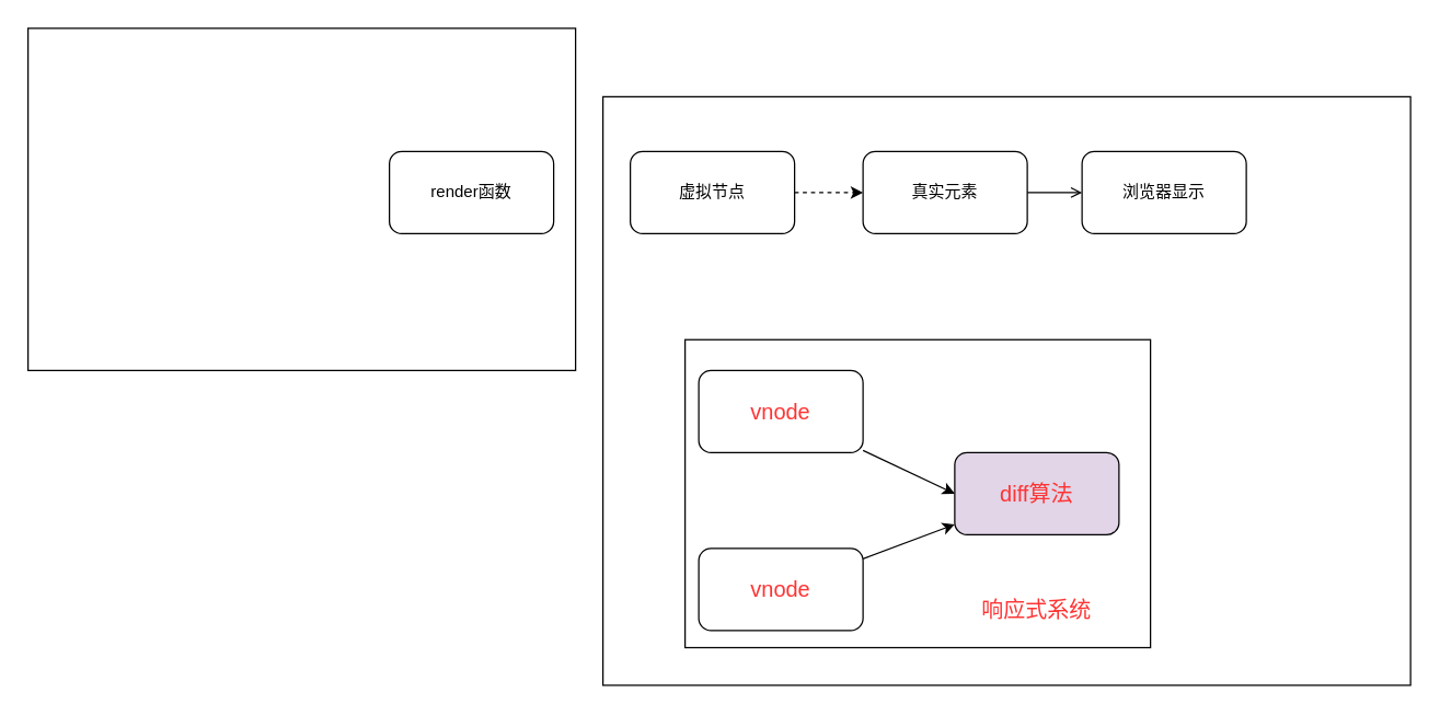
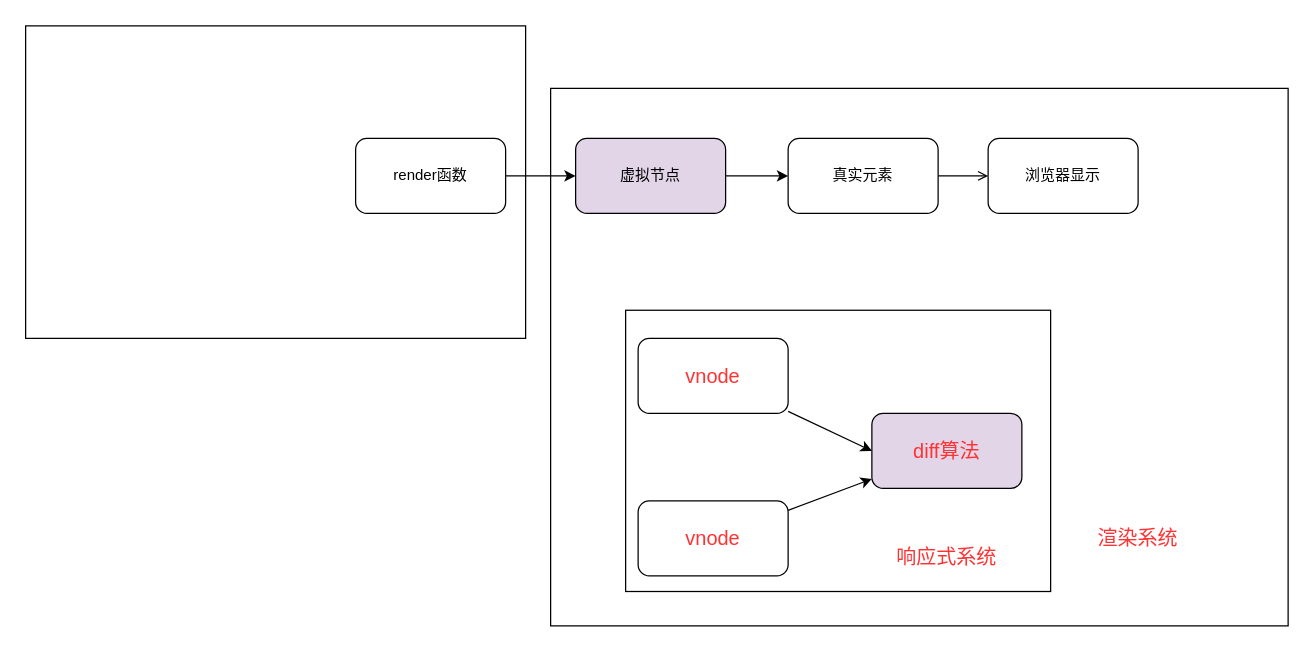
+ <mxCell id="5" style="edgeStyle=none;html=1;" parent="1" source="6" target="8" edge="1"><mxGeometry relative="1" as="geometry" /></mxCell>
- <mxCell id="8" value="虚拟节点" style="rounded=1;whiteSpace=wrap;html=1;" parent="1" vertex="1"><mxGeometry x="460" y="110" width="120" height="60" as="geometry" /></mxCell>
+ <mxCell id="8" value="虚拟节点" style="rounded=1;whiteSpace=wrap;html=1;fillColor=#e1d5e7;" parent="1" vertex="1"><mxGeometry x="460" y="110" width="120" height="60" as="geometry" /></mxCell>
- <mxCell id="7" style="edgeStyle=none;html=1;dashed=1;" edge="1" parent="1" source="8" target="10"><mxGeometry relative="1" as="geometry" /></mxCell>
+ <mxCell id="7" style="edgeStyle=none;html=1;" edge="1" parent="1" source="8" target="10"><mxGeometry relative="1" as="geometry" /></mxCell>
+ <mxCell id="12" value="&lt;font style=&quot;font-size: 16px&quot;&gt;渲染系统&lt;/font&gt;" style="text;html=1;strokeColor=none;fillColor=none;align=center;verticalAlign=middle;whiteSpace=wrap;rounded=0;fontColor=#FF3333;" vertex="1" parent="1"><mxGeometry x="860" y="415" width="100" height="30" as="geometry" /></mxCell>
